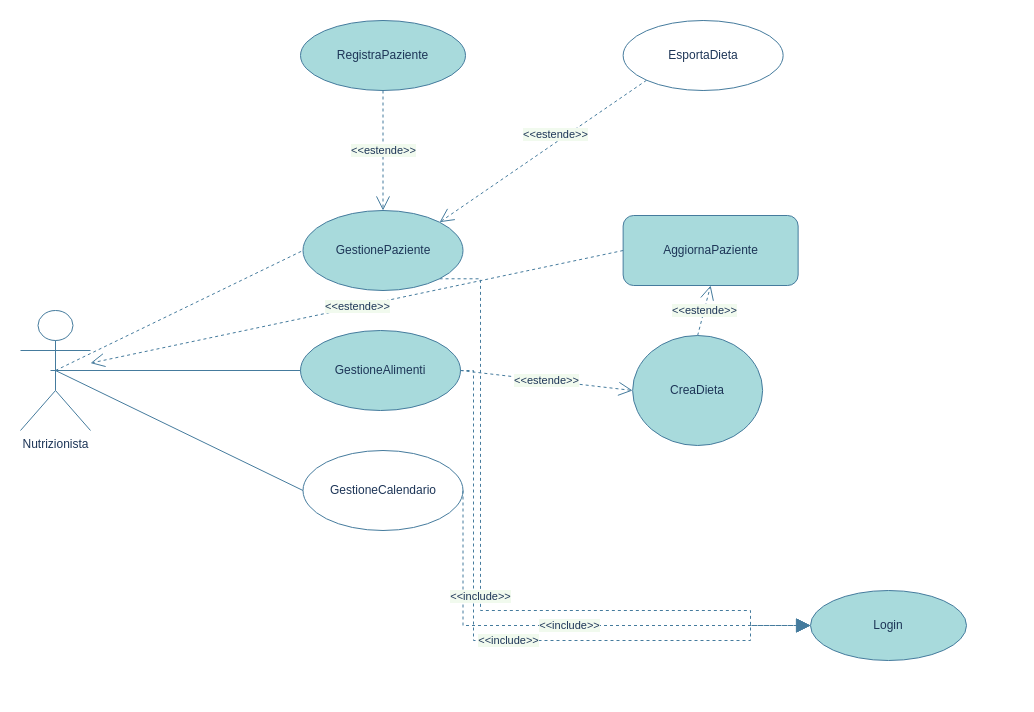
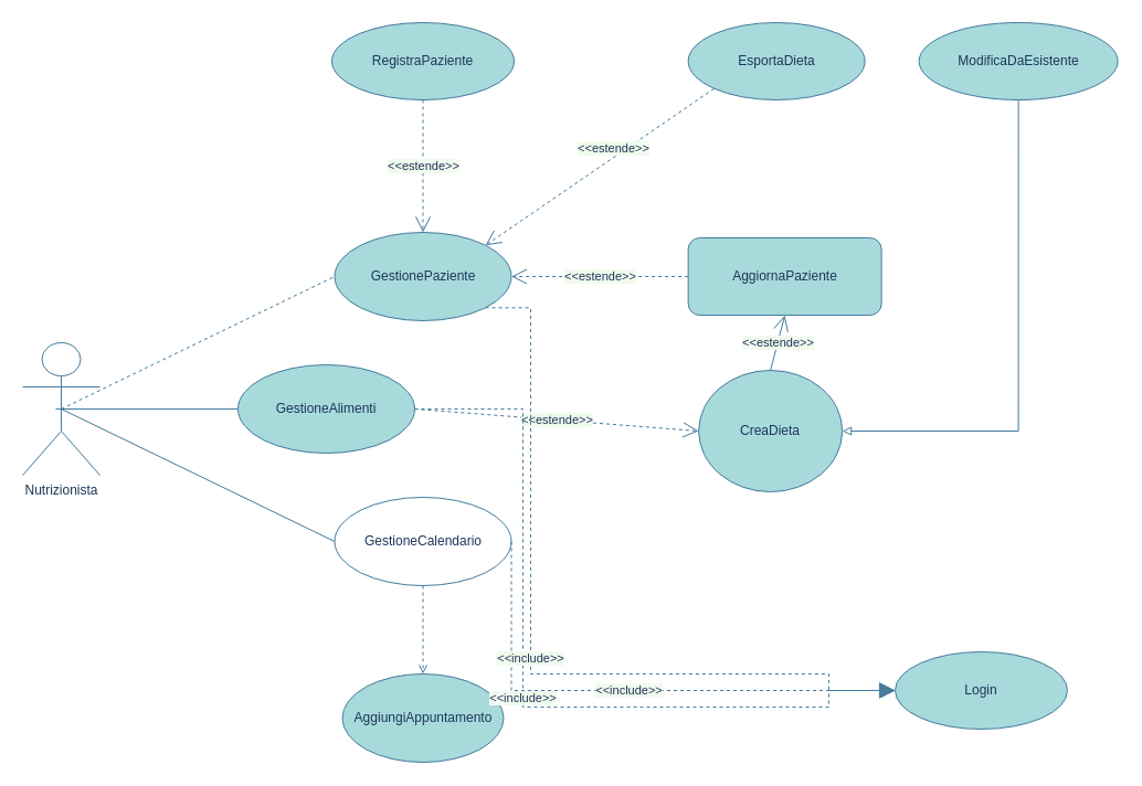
- <mxCell id="6" value="EsportaDieta" style="ellipse;whiteSpace=wrap;html=1;fillColor=#ffffff;fontColor=#1D3557;strokeColor=#457B9D;" parent="1" vertex="1"><mxGeometry x="622.64" y="20" width="160" height="70" as="geometry" /></mxCell>
+ <mxCell id="6" value="EsportaDieta" style="ellipse;whiteSpace=wrap;html=1;fillColor=#A8DADC;fontColor=#1D3557;strokeColor=#457B9D;" parent="1" vertex="1"><mxGeometry x="622.64" y="20" width="160" height="70" as="geometry" /></mxCell>
+ <mxCell id="11" value="ModificaDaEsistente" style="ellipse;whiteSpace=wrap;html=1;fillColor=#A8DADC;fontColor=#1D3557;strokeColor=#457B9D;" parent="1" vertex="1"><mxGeometry x="831.64" y="20" width="180" height="70" as="geometry" /></mxCell>
+ <mxCell id="10" style="edgeStyle=orthogonalEdgeStyle;orthogonalLoop=1;jettySize=auto;html=1;exitX=0.5;exitY=1;exitDx=0;exitDy=0;entryX=1;entryY=0.5;entryDx=0;entryDy=0;endArrow=block;endFill=0;rounded=0;strokeWidth=1;targetPerimeterSpacing=6;labelBackgroundColor=#F1FAEE;strokeColor=#457B9D;fontColor=#1D3557;" parent="1" source="11" target="4" edge="1"><mxGeometry relative="1" as="geometry" /></mxCell>
- <mxCell id="16" value="&amp;lt;&amp;lt;estende&amp;gt;&amp;gt;" style="endArrow=open;endSize=12;dashed=1;html=1;rounded=0;fontFamily=Helvetica;entryX=0.5;entryY=1;entryDx=0;entryDy=0;exitX=0.5;exitY=0;exitDx=0;exitDy=0;labelBackgroundColor=#F1FAEE;strokeColor=#457B9D;fontColor=#1D3557;" parent="1" source="4" target="7" edge="1"><mxGeometry width="160" relative="1" as="geometry"><mxPoint x="409.5" y="110" as="sourcePoint" /><mxPoint x="409.5" y="220" as="targetPoint" /></mxGeometry></mxCell>
+ <mxCell id="16" value="&amp;lt;&amp;lt;estende&amp;gt;&amp;gt;" style="endArrow=open;endSize=12;dashed=0;html=1;rounded=0;fontFamily=Helvetica;entryX=0.5;entryY=1;entryDx=0;entryDy=0;exitX=0.5;exitY=0;exitDx=0;exitDy=0;labelBackgroundColor=#F1FAEE;strokeColor=#457B9D;fontColor=#1D3557;" parent="1" source="4" target="7" edge="1"><mxGeometry width="160" relative="1" as="geometry"><mxPoint x="409.5" y="110" as="sourcePoint" /><mxPoint x="409.5" y="220" as="targetPoint" /></mxGeometry></mxCell>
- <mxCell id="15" value="&amp;lt;&amp;lt;estende&amp;gt;&amp;gt;" style="endArrow=open;endSize=12;dashed=1;html=1;rounded=0;fontFamily=Helvetica;exitX=0;exitY=0.5;exitDx=0;exitDy=0;labelBackgroundColor=#F1FAEE;strokeColor=#457B9D;fontColor=#1D3557;" parent="1" source="7" target="2" edge="1"><mxGeometry width="160" relative="1" as="geometry"><mxPoint x="471" y="130" as="sourcePoint" /><mxPoint x="471" y="240" as="targetPoint" /></mxGeometry></mxCell>
+ <mxCell id="15" value="&amp;lt;&amp;lt;estende&amp;gt;&amp;gt;" style="endArrow=open;endSize=12;dashed=1;html=1;rounded=0;fontFamily=Helvetica;exitX=0;exitY=0.5;exitDx=0;exitDy=0;entryX=1;entryY=0.5;entryDx=0;entryDy=0;labelBackgroundColor=#F1FAEE;strokeColor=#457B9D;fontColor=#1D3557;" parent="1" source="7" target="9" edge="1"><mxGeometry width="160" relative="1" as="geometry"><mxPoint x="471" y="130" as="sourcePoint" /><mxPoint x="471" y="240" as="targetPoint" /></mxGeometry></mxCell>
- <mxCell id="8" value="GestioneAlimenti" style="ellipse;whiteSpace=wrap;html=1;fillColor=#A8DADC;fontColor=#1D3557;strokeColor=#457B9D;" parent="1" vertex="1"><mxGeometry x="300" y="330" width="160" height="80" as="geometry" /></mxCell>
+ <mxCell id="8" value="GestioneAlimenti" style="ellipse;whiteSpace=wrap;html=1;fillColor=#A8DADC;fontColor=#1D3557;strokeColor=#457B9D;" parent="1" vertex="1"><mxGeometry x="215" y="330" width="160" height="80" as="geometry" /></mxCell>
+ <mxCell id="13" value="" style="endArrow=open;html=1;dashed=1; rounded=0;exitX=0.5;exitY=1;exitDx=0;exitDy=0;entryX=0.5;entryY=0;entryDx=0;entryDy=0;labelBackgroundColor=#F1FAEE;strokeColor=#457B9D;fontColor=#1D3557;endFill=0;" parent="1" source="3" target="12" edge="1"><mxGeometry width="50" height="50" relative="1" as="geometry"><mxPoint x="369.5" y="610" as="sourcePoint" /><mxPoint x="839.5" y="510" as="targetPoint" /></mxGeometry></mxCell>
+ <mxCell id="12" value="AggiungiAppuntamento&lt;br&gt;" style="ellipse;whiteSpace=wrap;html=1;fillColor=#A8DADC;fontColor=#1D3557;strokeColor=#457B9D;" parent="1" vertex="1"><mxGeometry x="309.5" y="610" width="146" height="80" as="geometry" /></mxCell>
